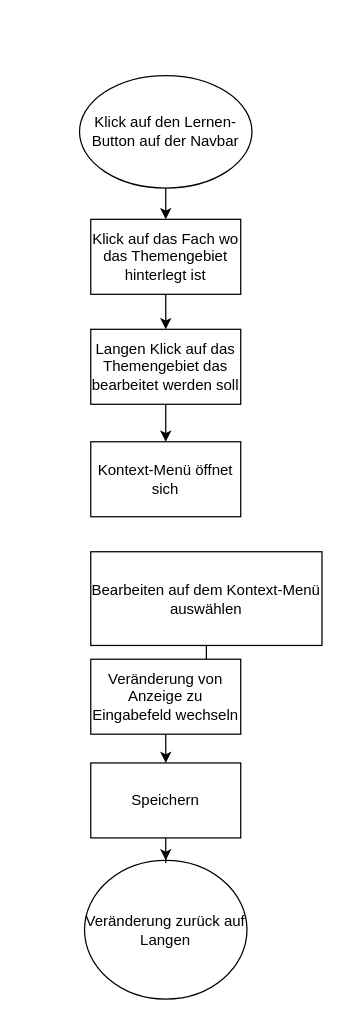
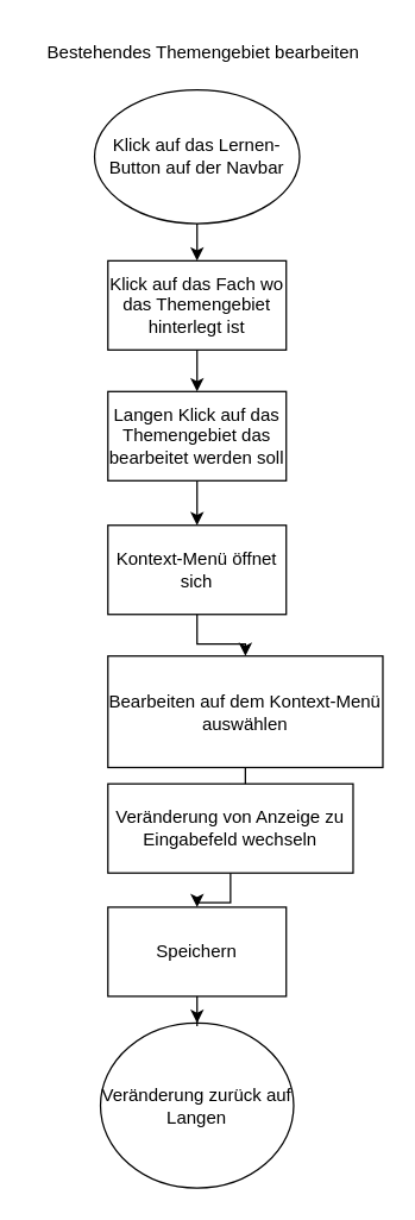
+ <mxCell id="4" value="Bestehendes Themengebiet bearbeiten" style="text;html=1;strokeColor=none;fillColor=none;align=center;verticalAlign=middle;whiteSpace=wrap;rounded=0;" vertex="1" parent="1"><mxGeometry x="20" y="20" width="233" height="30" as="geometry" /></mxCell>
- <mxCell id="3" value="Klick auf den Lernen- Button auf der Navbar" style="ellipse;whiteSpace=wrap;html=1;" vertex="1" parent="1"><mxGeometry x="63" y="60" width="138" height="90" as="geometry" /></mxCell>
+ <mxCell id="3" value="Klick auf das Lernen- Button auf der Navbar" style="ellipse;whiteSpace=wrap;html=1;" vertex="1" parent="1"><mxGeometry x="63" y="60" width="138" height="90" as="geometry" /></mxCell>
+ <mxCell id="7" value="" style="edgeStyle=orthogonalEdgeStyle;rounded=0;orthogonalLoop=1;jettySize=auto;html=1;" edge="1" parent="1" source="8" target="10"><mxGeometry relative="1" as="geometry" /></mxCell>
- <mxCell id="12" value="Veränderung von Anzeige zu Eingabefeld wechseln" style="whiteSpace=wrap;html=1;" vertex="1" parent="1"><mxGeometry x="72" y="527" width="120" height="60" as="geometry" /></mxCell>
+ <mxCell id="12" value="Veränderung von Anzeige zu Eingabefeld wechseln" style="whiteSpace=wrap;html=1;" vertex="1" parent="1"><mxGeometry x="72" y="527" width="165" height="60" as="geometry" /></mxCell>
